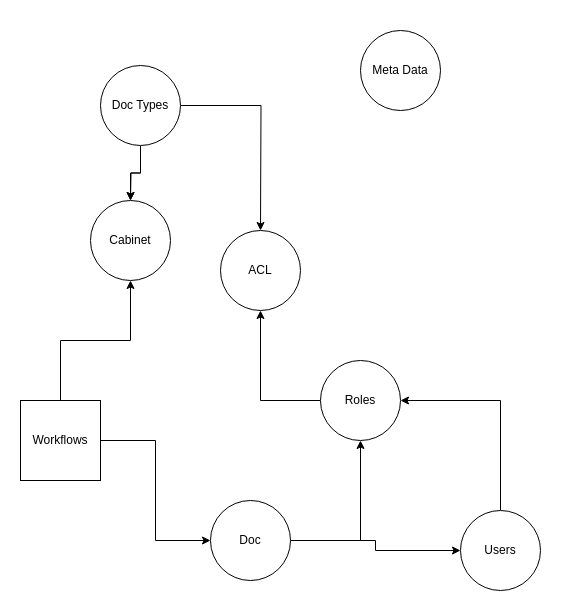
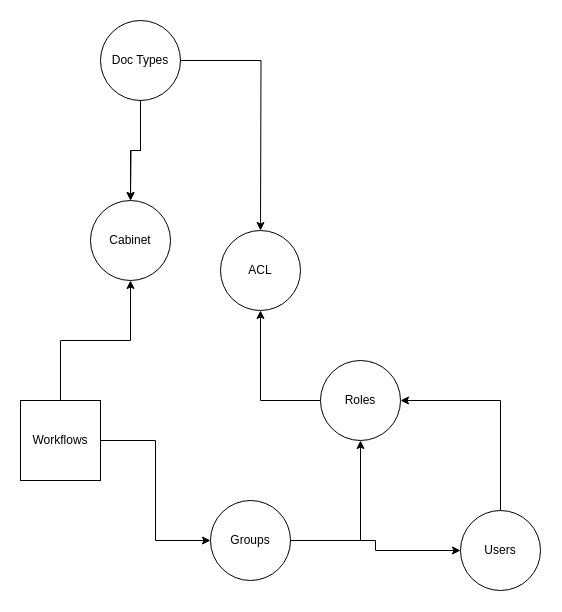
- <mxCell id="6" value="Meta Data" style="ellipse;whiteSpace=wrap;html=1;aspect=fixed;" vertex="1" parent="1"><mxGeometry x="360" y="30" width="80" height="80" as="geometry" /></mxCell>
- <mxCell id="5" value="Doc Types" style="ellipse;whiteSpace=wrap;html=1;aspect=fixed;" vertex="1" parent="1"><mxGeometry x="100" y="65" width="80" height="80" as="geometry" /></mxCell>
+ <mxCell id="5" value="Doc Types" style="ellipse;whiteSpace=wrap;html=1;aspect=fixed;" vertex="1" parent="1"><mxGeometry x="100" y="20" width="80" height="80" as="geometry" /></mxCell>
- <mxCell id="14" value="&lt;div&gt;Doc&lt;/div&gt;" style="ellipse;whiteSpace=wrap;html=1;aspect=fixed;" vertex="1" parent="1"><mxGeometry x="210" y="500" width="80" height="80" as="geometry" /></mxCell>
+ <mxCell id="14" value="&lt;div&gt;Groups&lt;/div&gt;" style="ellipse;whiteSpace=wrap;html=1;aspect=fixed;" vertex="1" parent="1"><mxGeometry x="210" y="500" width="80" height="80" as="geometry" /></mxCell>
